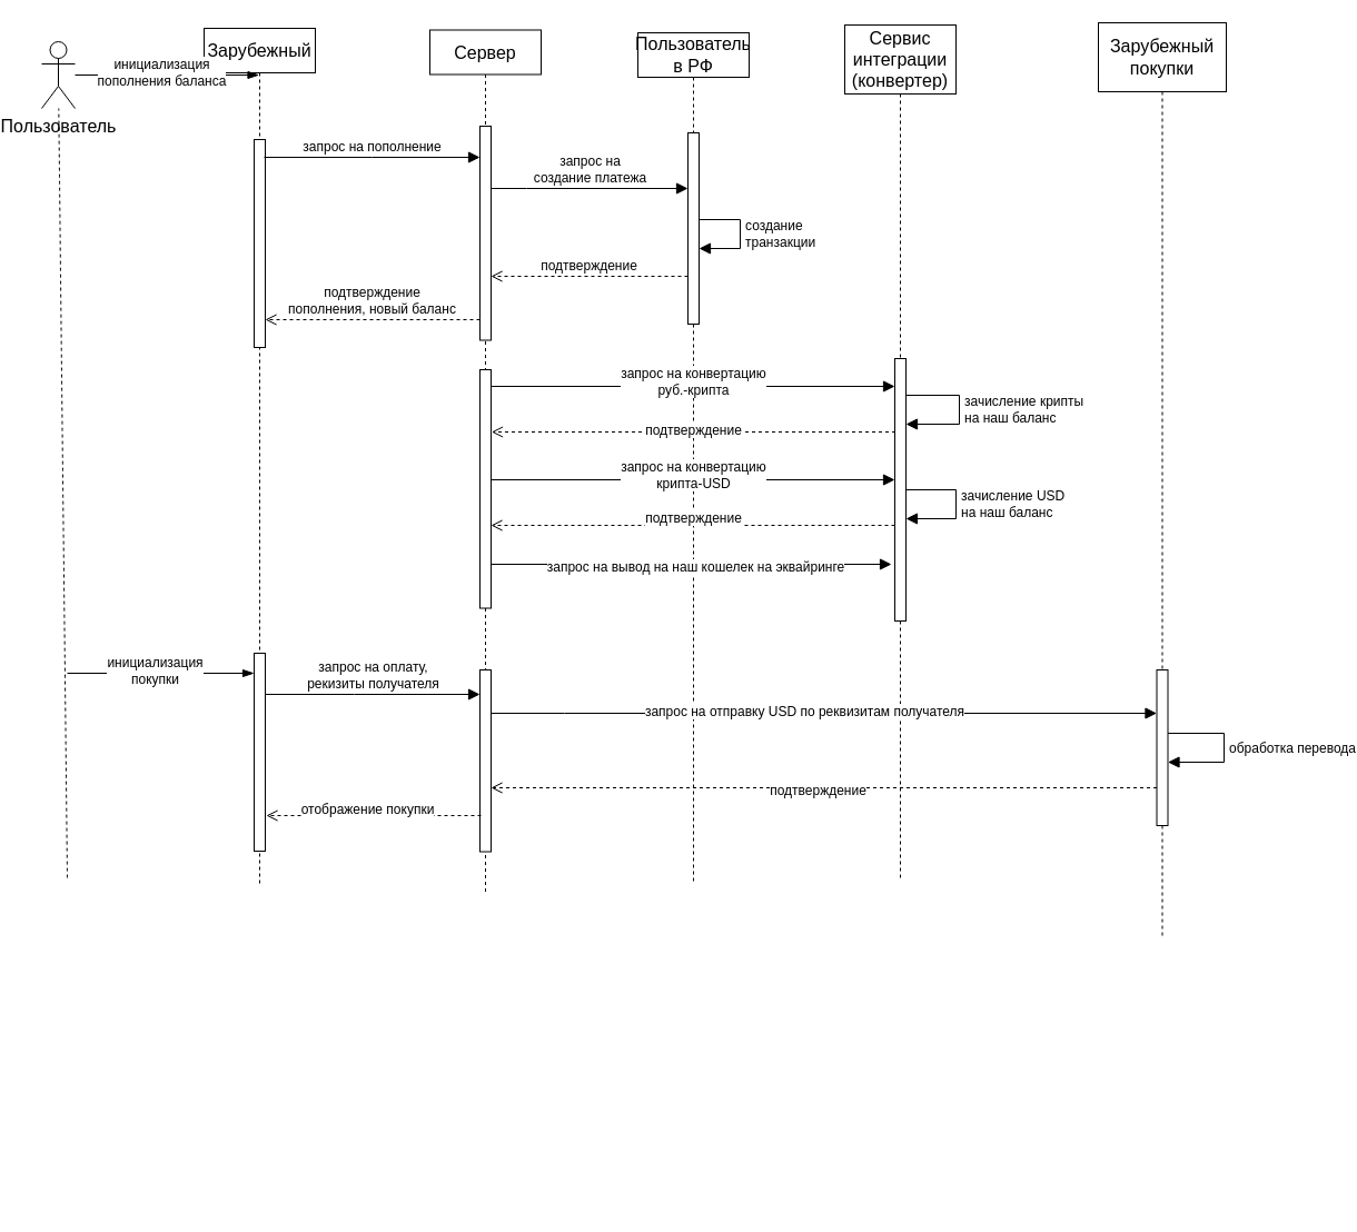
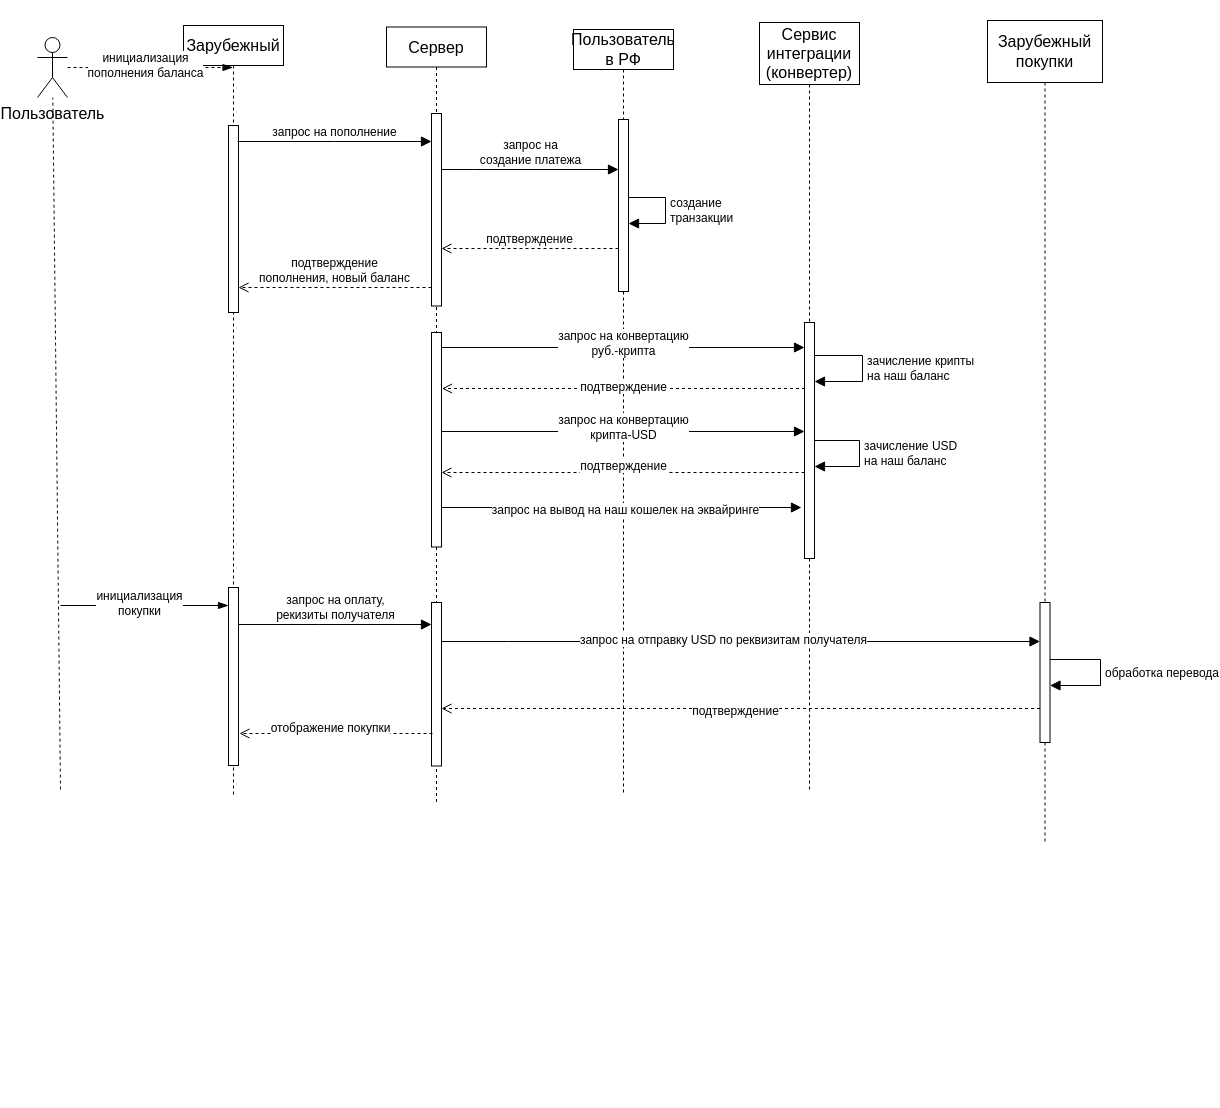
- <mxCell id="6" value="" style="edgeStyle=elbowEdgeStyle;fontSize=12;html=1;endArrow=blockThin;endFill=1;rounded=0;startSize=8;endSize=8;elbow=vertical;" parent="1" source="2" target="3" edge="1"><mxGeometry width="160" relative="1" as="geometry"><mxPoint x="61" y="64" as="sourcePoint" /><mxPoint x="221" y="64" as="targetPoint" /></mxGeometry></mxCell>
+ <mxCell id="6" value="" style="edgeStyle=elbowEdgeStyle;fontSize=12;html=1;endArrow=blockThin;endFill=1;rounded=0;startSize=8;endSize=8;elbow=vertical;dashed=1;" parent="1" source="2" target="3" edge="1"><mxGeometry width="160" relative="1" as="geometry"><mxPoint x="61" y="64" as="sourcePoint" /><mxPoint x="221" y="64" as="targetPoint" /></mxGeometry></mxCell>
